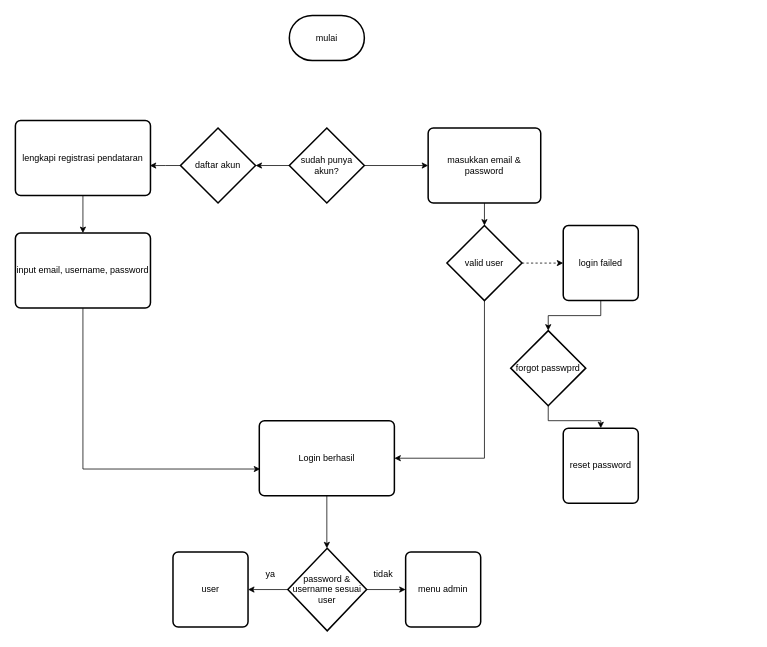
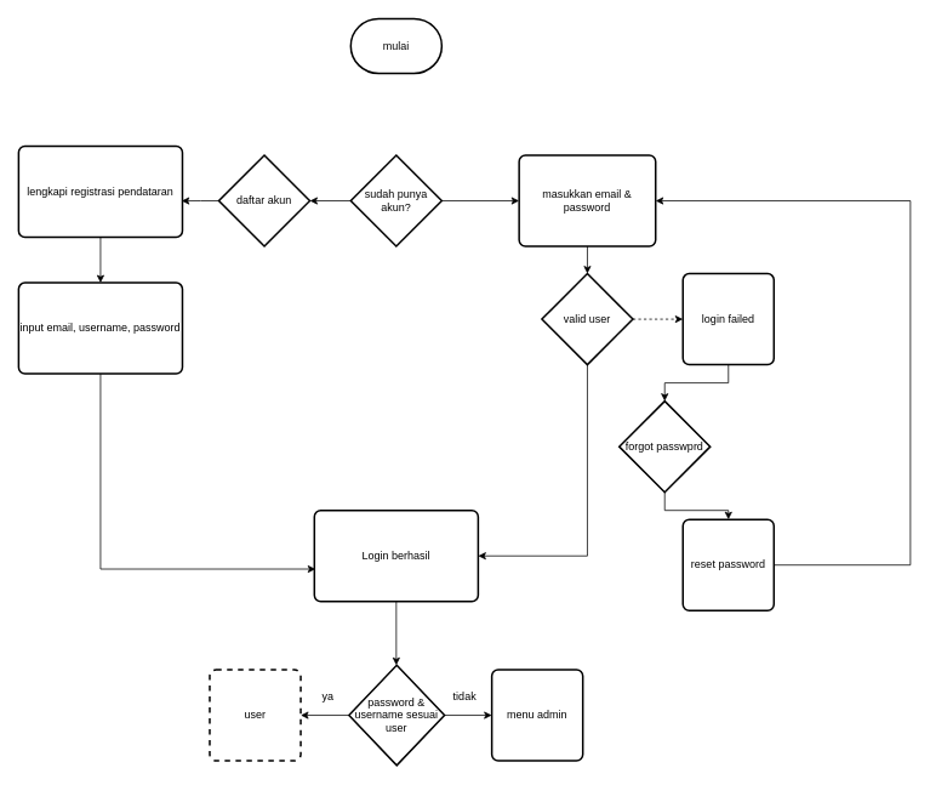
+ <mxCell id="19" style="edgeStyle=orthogonalEdgeStyle;rounded=0;orthogonalLoop=1;jettySize=auto;html=1;entryX=1;entryY=0.5;entryDx=0;entryDy=0;" edge="1" parent="1" source="20" target="6"><mxGeometry relative="1" as="geometry"><mxPoint x="990" y="190" as="targetPoint" /><Array as="points"><mxPoint x="1000" y="620" /><mxPoint x="1000" y="220" /></Array></mxGeometry></mxCell>
- <mxCell id="28" value="user" style="rounded=1;whiteSpace=wrap;html=1;absoluteArcSize=1;arcSize=14;strokeWidth=2;" vertex="1" parent="1"><mxGeometry x="230" y="735" width="100" height="100" as="geometry" /></mxCell>
+ <mxCell id="28" value="user" style="rounded=1;whiteSpace=wrap;html=1;absoluteArcSize=1;arcSize=14;strokeWidth=2;dashed=1;" vertex="1" parent="1"><mxGeometry x="230" y="735" width="100" height="100" as="geometry" /></mxCell>
